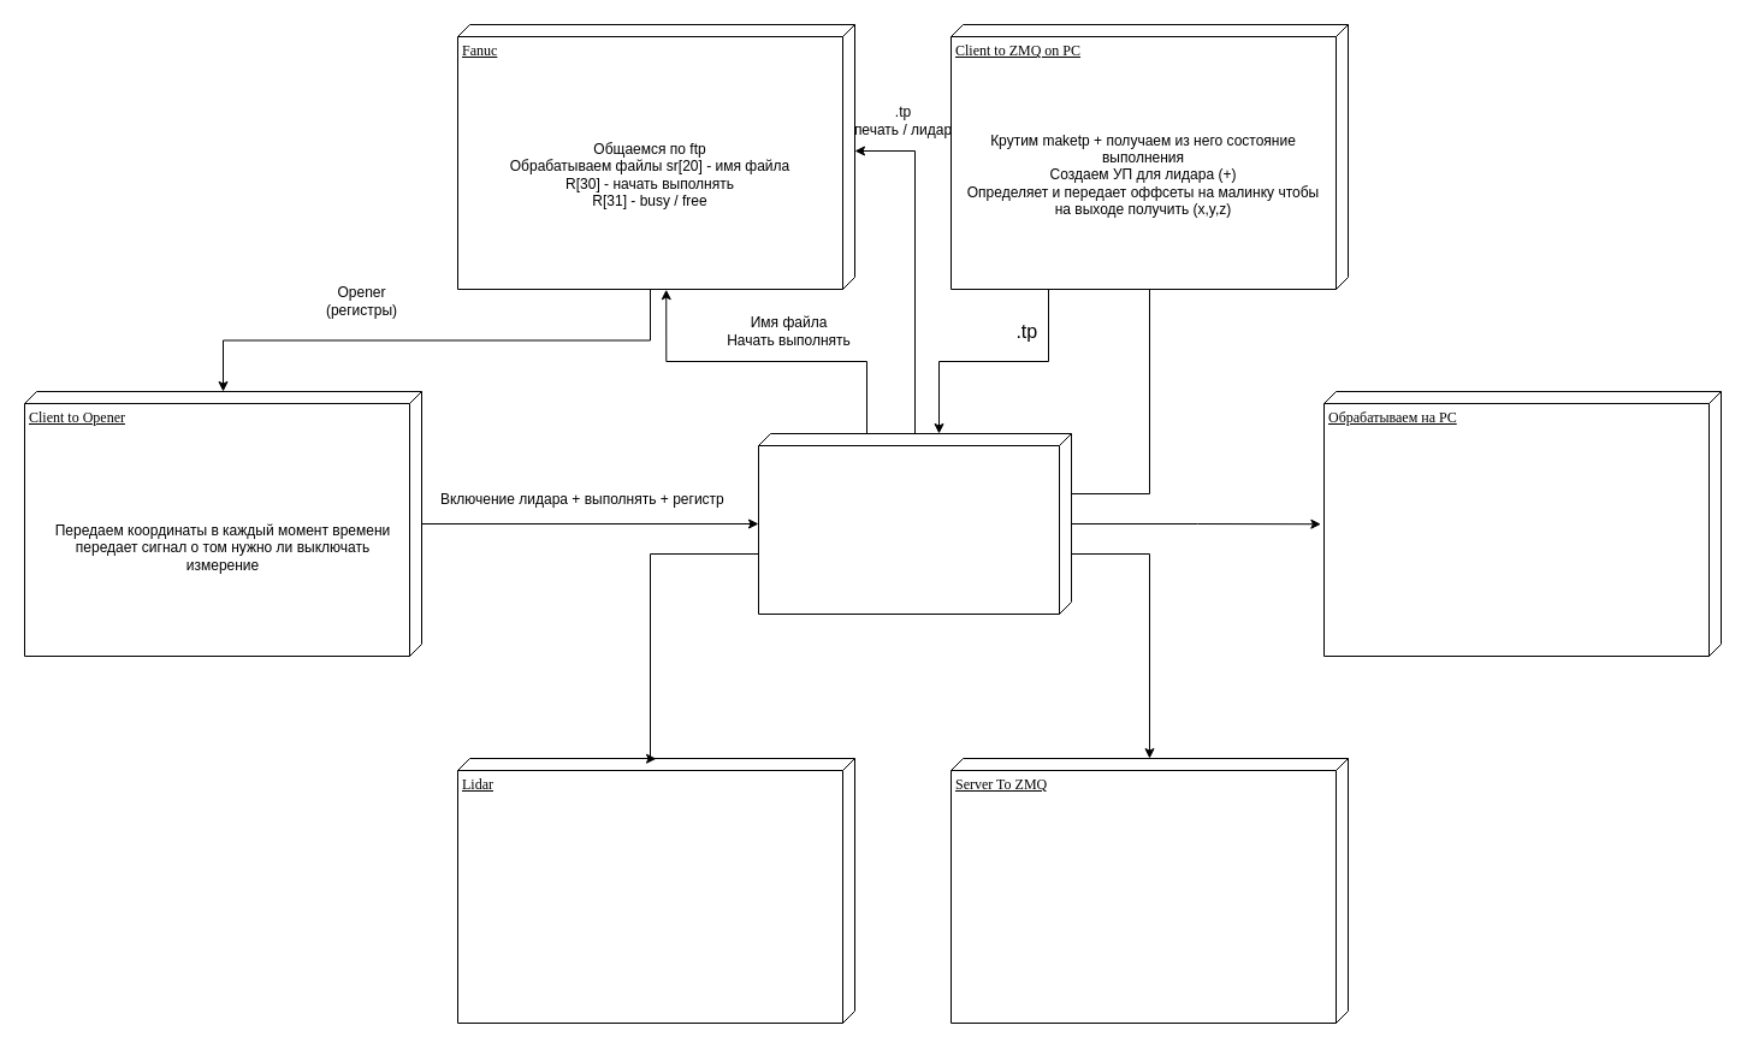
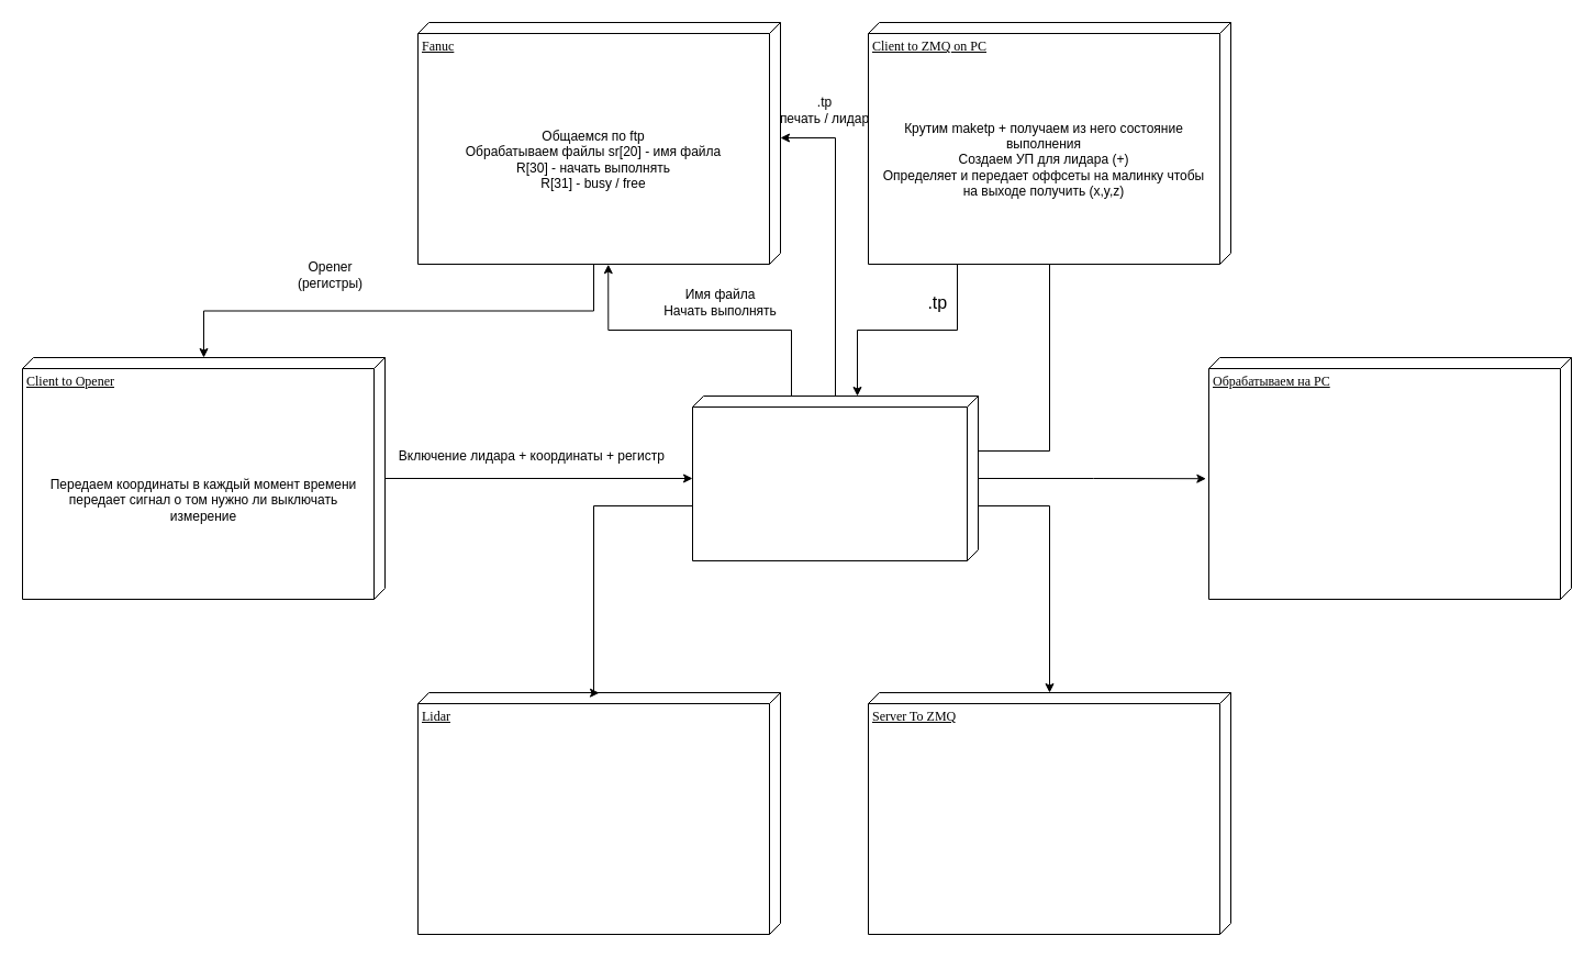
- <mxCell id="25" value="Включение лидара + выполнять + регистр&amp;nbsp;" style="text;html=1;align=center;verticalAlign=middle;resizable=0;points=[];autosize=1;strokeColor=none;fillColor=none;" parent="1" vertex="1"><mxGeometry x="350" y="400" width="270" height="30" as="geometry" /></mxCell>
+ <mxCell id="25" value="Включение лидара + координаты + регистр&amp;nbsp;" style="text;html=1;align=center;verticalAlign=middle;resizable=0;points=[];autosize=1;strokeColor=none;fillColor=none;" parent="1" vertex="1"><mxGeometry x="350" y="400" width="270" height="30" as="geometry" /></mxCell>
